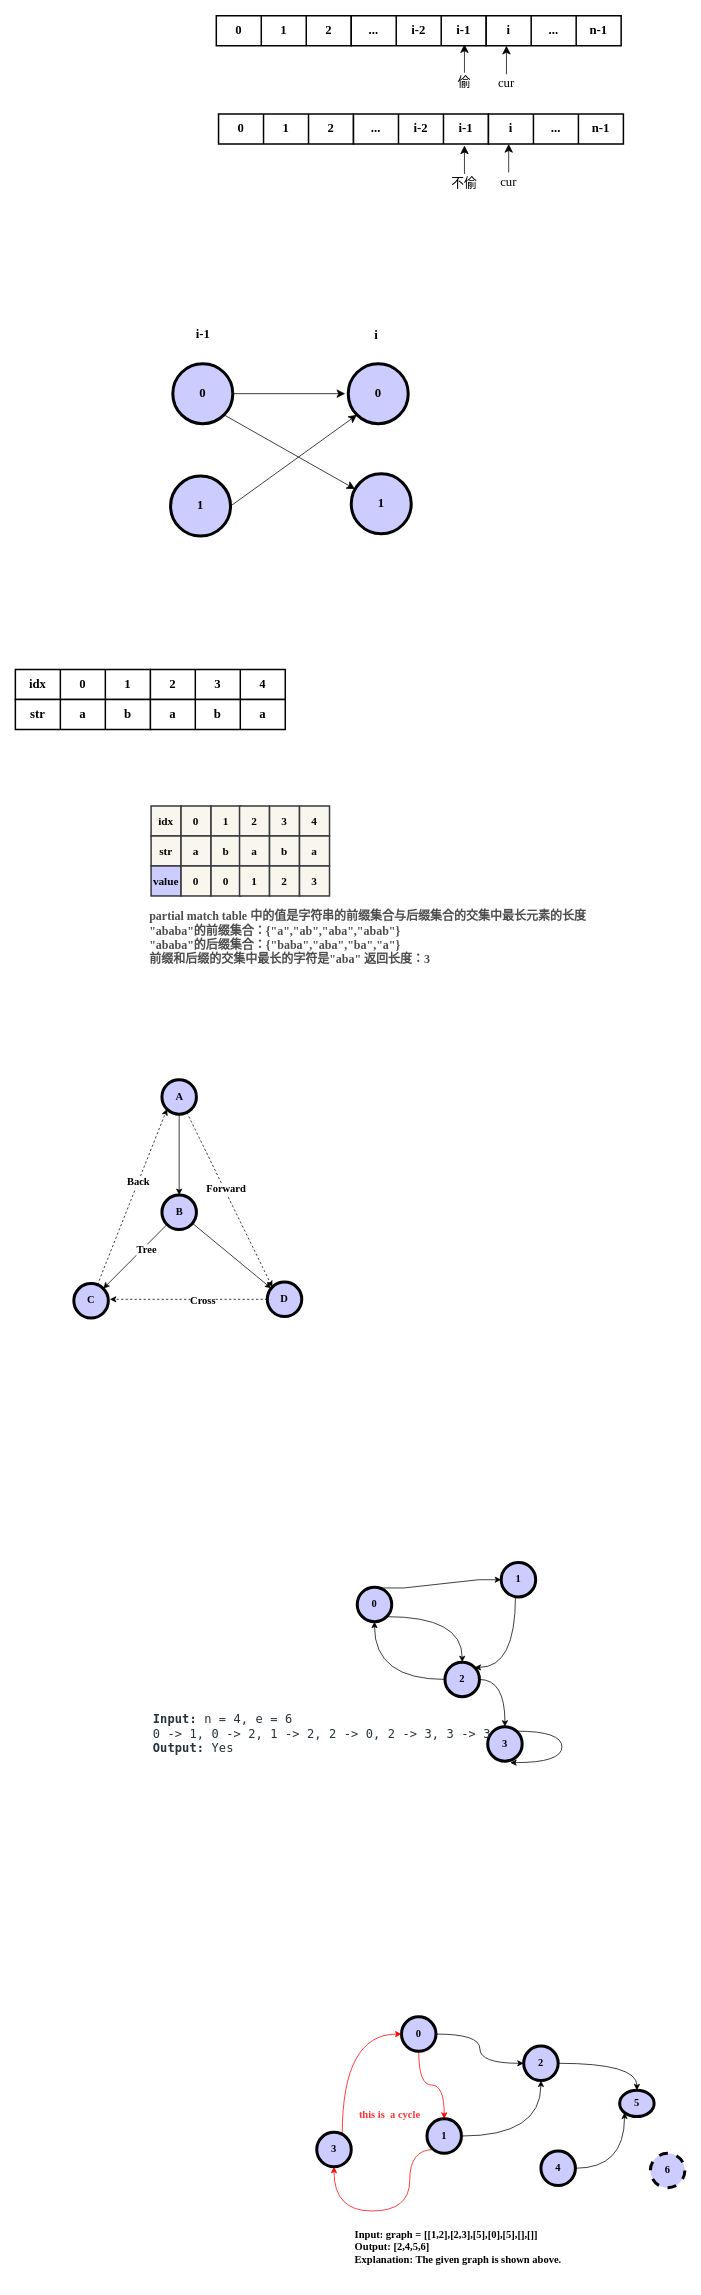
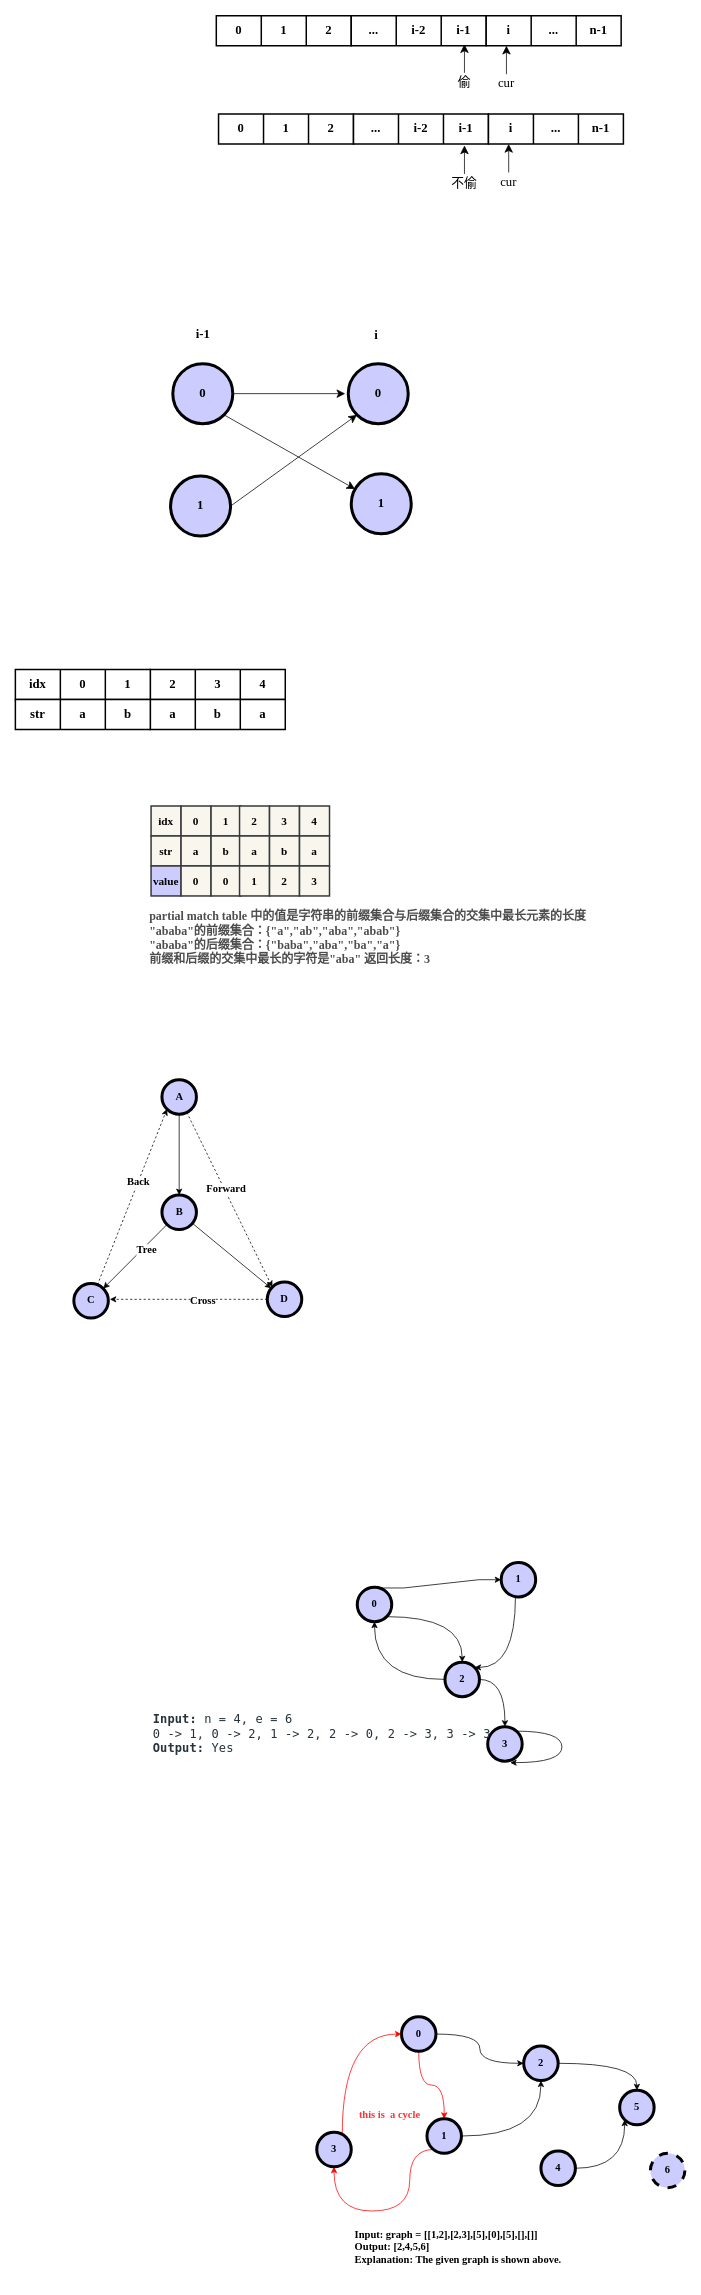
- <mxCell id="130" value="5" style="ellipse;whiteSpace=wrap;html=1;aspect=fixed;rounded=1;fontFamily=Comic Sans MS;fontSize=14;strokeWidth=4;fillColor=#CCCCFF;fontStyle=1" vertex="1" parent="1"><mxGeometry x="826" y="2787" width="46" height="35" as="geometry" /></mxCell>
+ <mxCell id="130" value="5" style="ellipse;whiteSpace=wrap;html=1;aspect=fixed;rounded=1;fontFamily=Comic Sans MS;fontSize=14;strokeWidth=4;fillColor=#CCCCFF;fontStyle=1" vertex="1" parent="1"><mxGeometry x="826" y="2787" width="46" height="46" as="geometry" /></mxCell>
